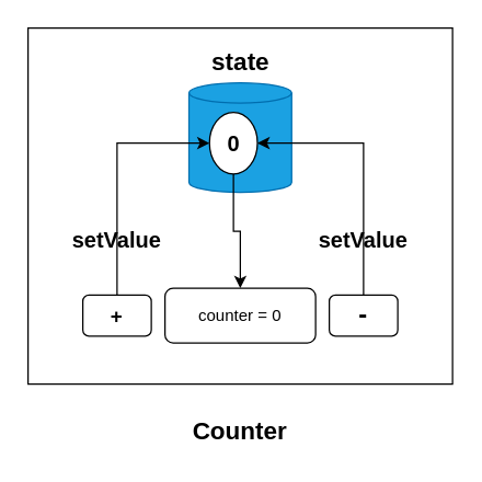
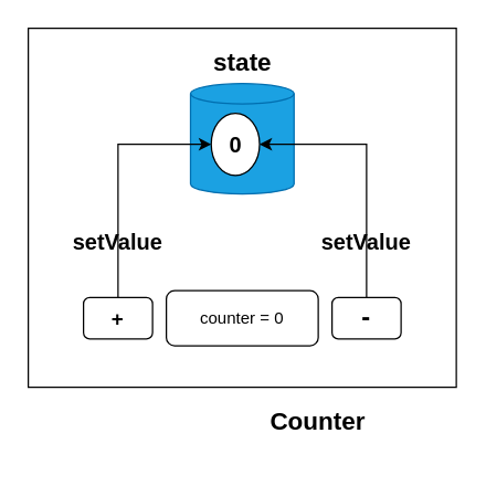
- <mxCell id="9" style="edgeStyle=orthogonalEdgeStyle;rounded=0;orthogonalLoop=1;jettySize=auto;html=1;" edge="1" parent="1" source="10" target="6"><mxGeometry relative="1" as="geometry" /></mxCell>
- <mxCell id="3" value="Counter" style="text;html=1;strokeColor=none;fillColor=none;align=center;verticalAlign=middle;whiteSpace=wrap;rounded=0;fontStyle=1;fontSize=18;" vertex="1" parent="1"><mxGeometry x="145" y="300" width="60" height="30" as="geometry" /></mxCell>
+ <mxCell id="3" value="Counter" style="text;html=1;strokeColor=none;fillColor=none;align=center;verticalAlign=middle;whiteSpace=wrap;rounded=0;fontStyle=1;fontSize=18;" vertex="1" parent="1"><mxGeometry x="200" y="290" width="60" height="30" as="geometry" /></mxCell>
